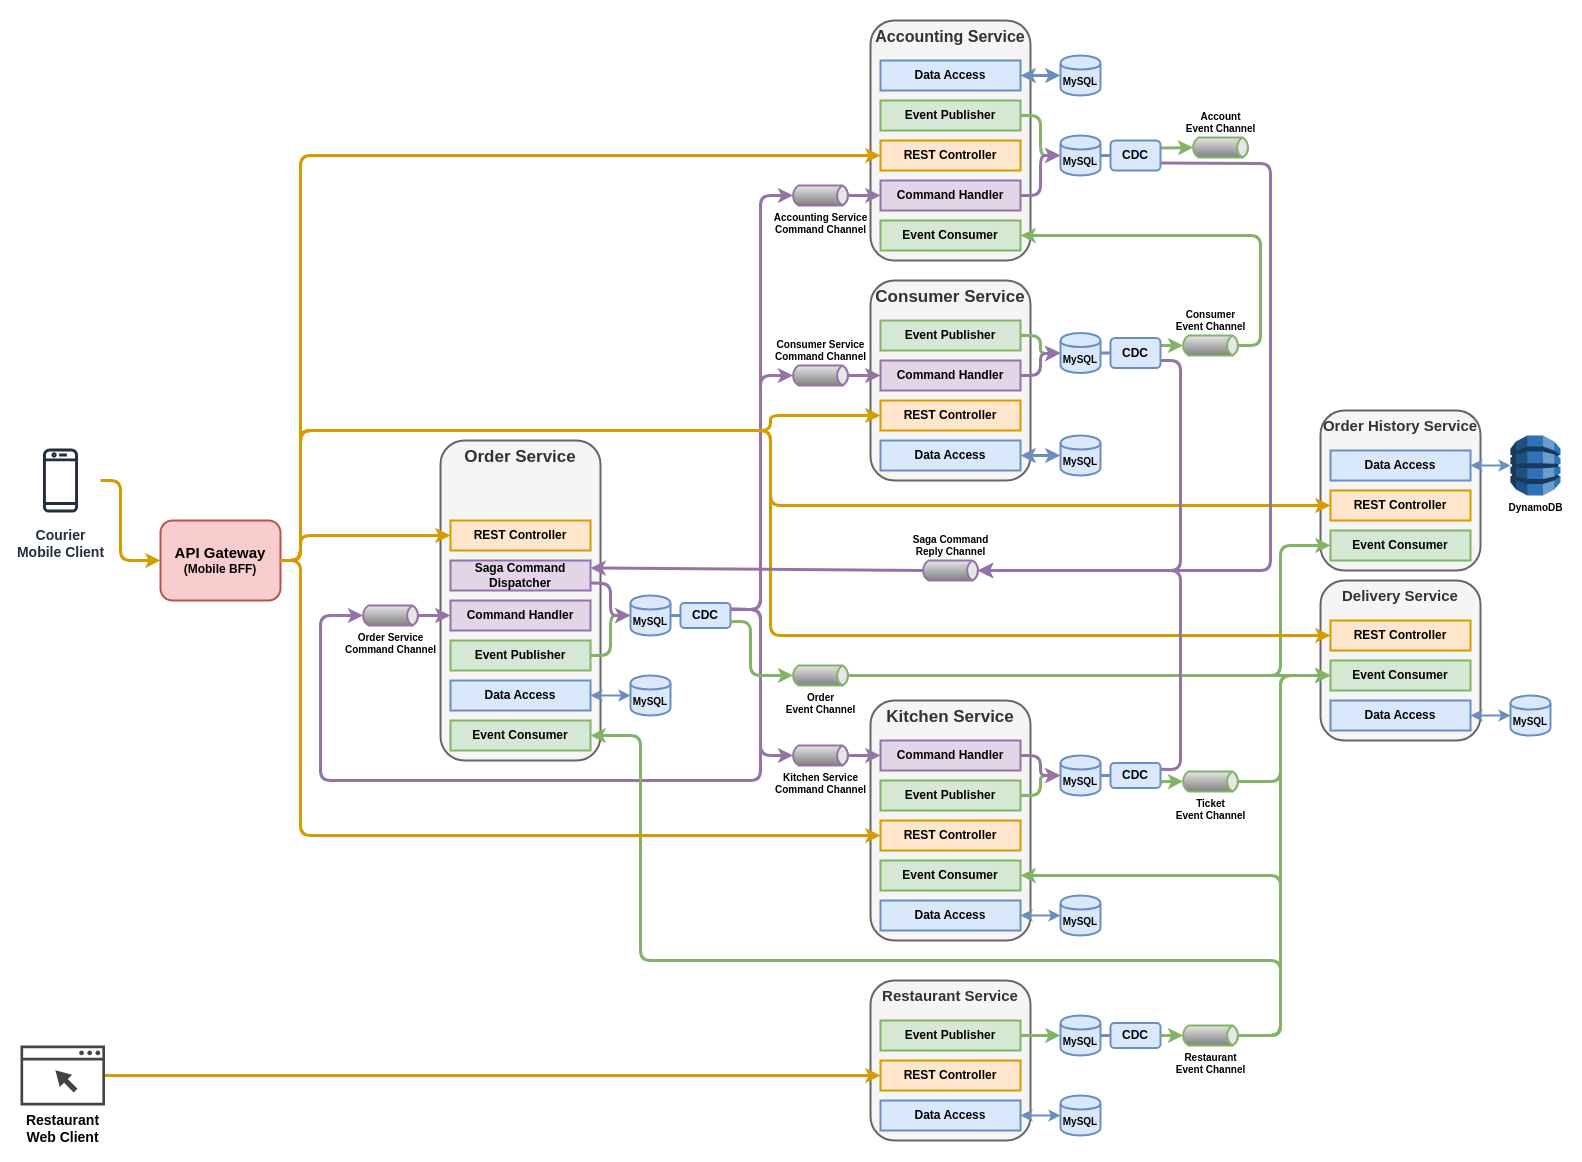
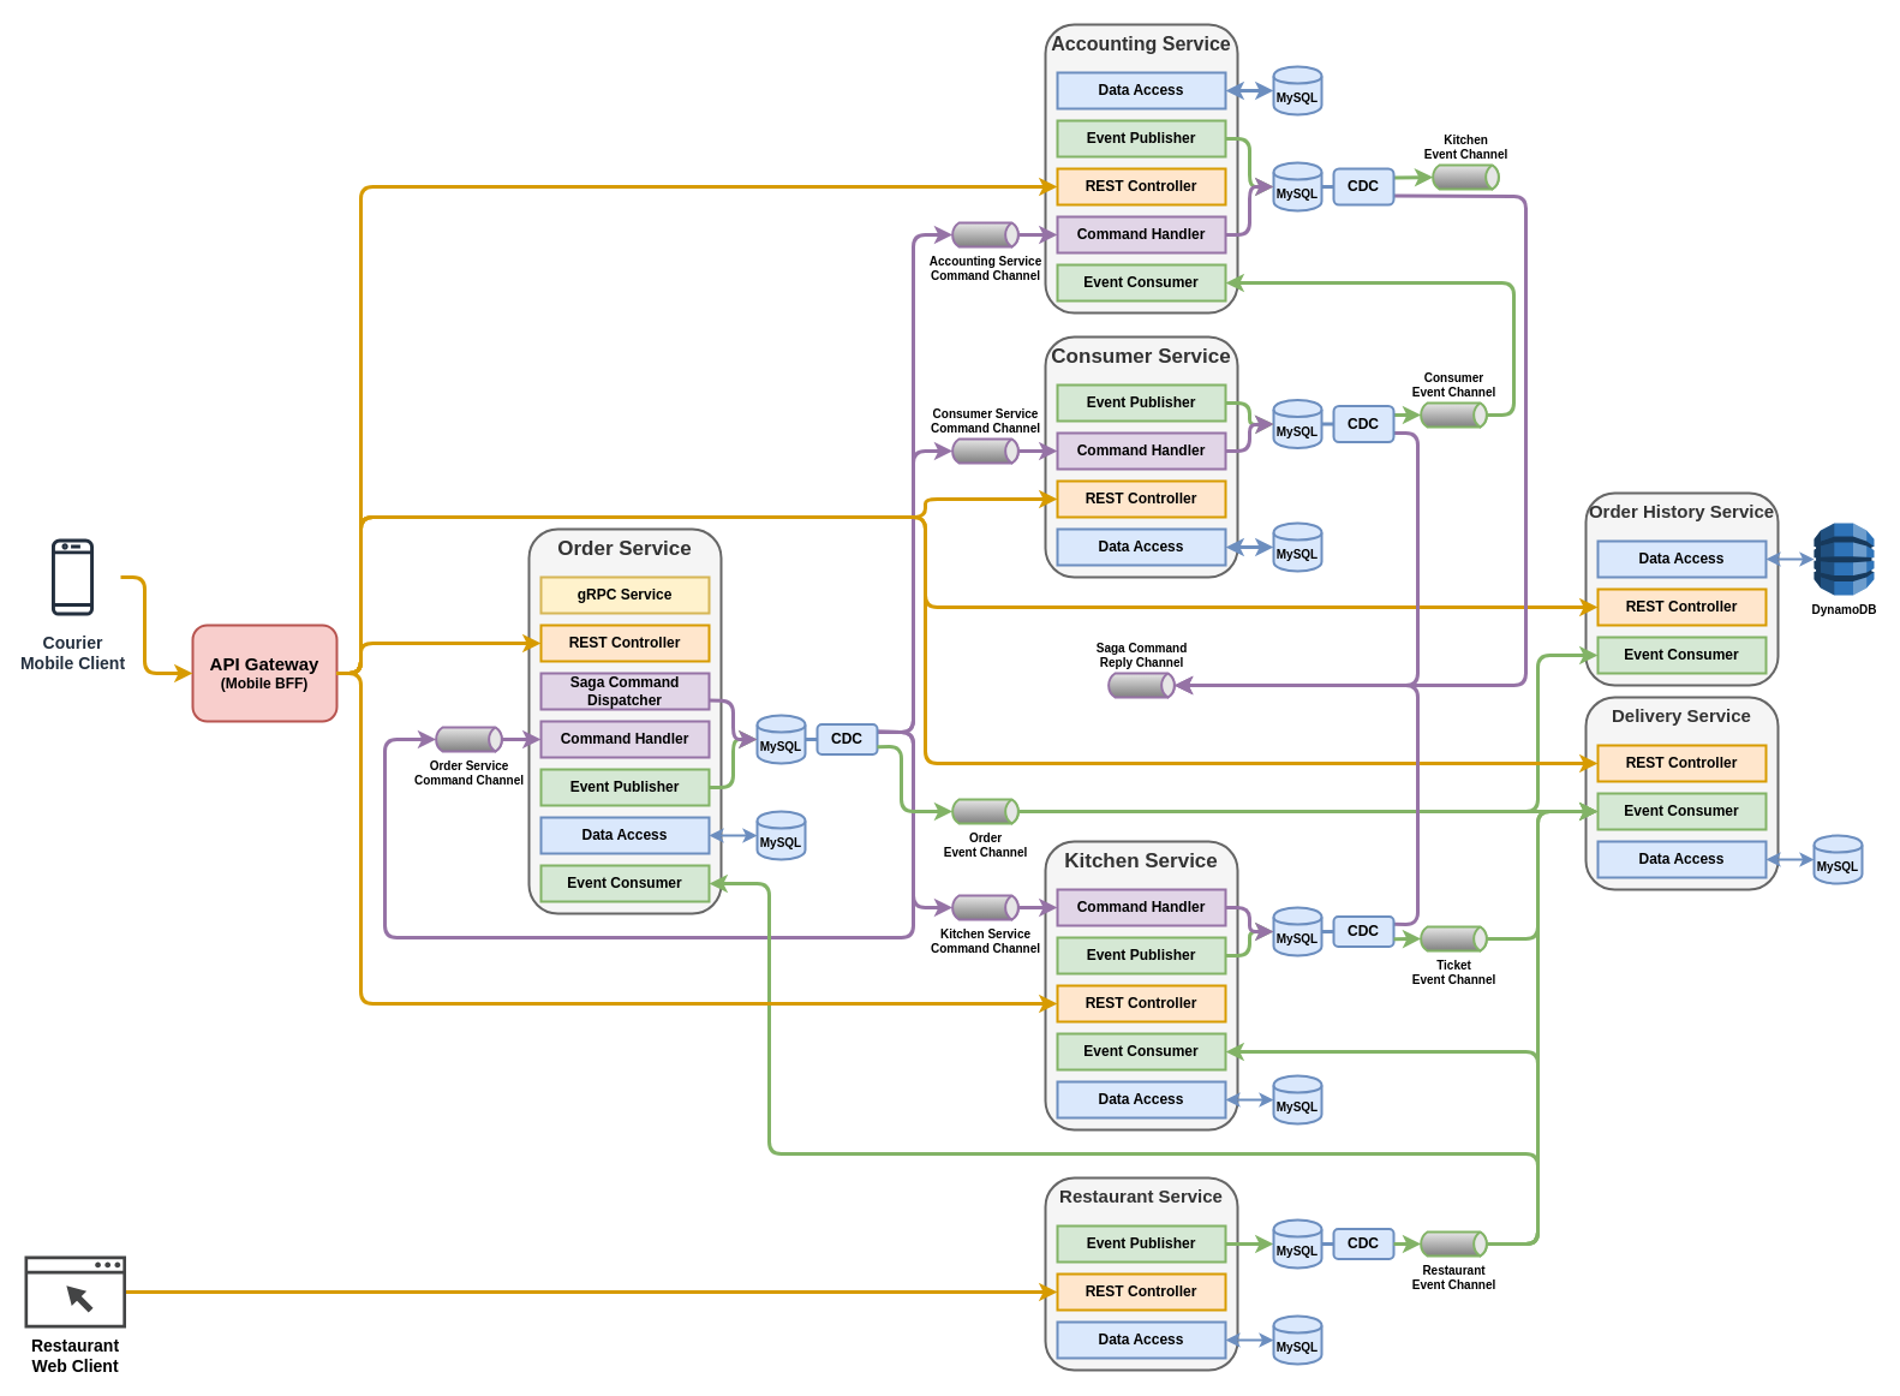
- <mxCell id="44" value="&lt;b style=&quot;font-size: 10px&quot;&gt;Account&lt;br&gt;Event Channel&lt;/b&gt;" style="strokeWidth=2;outlineConnect=0;dashed=0;align=center;html=1;fontSize=8;shape=mxgraph.eip.messageChannel;verticalLabelPosition=top;labelBackgroundColor=#ffffff;verticalAlign=bottom;fillColor=#d5e8d4;strokeColor=#82b366;labelPosition=center;" parent="1" vertex="1"><mxGeometry x="1190" y="137" width="60" height="20" as="geometry" /></mxCell>
+ <mxCell id="44" value="&lt;b style=&quot;font-size: 10px&quot;&gt;Kitchen&lt;br&gt;Event Channel&lt;/b&gt;" style="strokeWidth=2;outlineConnect=0;dashed=0;align=center;html=1;fontSize=8;shape=mxgraph.eip.messageChannel;verticalLabelPosition=top;labelBackgroundColor=#ffffff;verticalAlign=bottom;fillColor=#d5e8d4;strokeColor=#82b366;labelPosition=center;" parent="1" vertex="1"><mxGeometry x="1190" y="137" width="60" height="20" as="geometry" /></mxCell>
+ <mxCell id="31" value="&lt;b&gt;gRPC Service&lt;/b&gt;" style="rounded=0;whiteSpace=wrap;html=1;strokeWidth=2;fillColor=#fff2cc;strokeColor=#d6b656;" parent="1" vertex="1"><mxGeometry x="450" y="480" width="140" height="30" as="geometry" /></mxCell>
- <mxCell id="121" value="" style="endArrow=classic;html=1;strokeWidth=3;fontSize=8;exitX=0;exitY=0.5;exitDx=2.7;exitDy=0;exitPerimeter=0;entryX=1;entryY=0.25;entryDx=0;entryDy=0;fillColor=#e1d5e7;strokeColor=#9673a6;" edge="1" parent="1" source="89" target="27"><mxGeometry width="50" height="50" relative="1" as="geometry"><mxPoint x="720" y="450" as="sourcePoint" /><mxPoint x="770" y="400" as="targetPoint" /></mxGeometry></mxCell>
